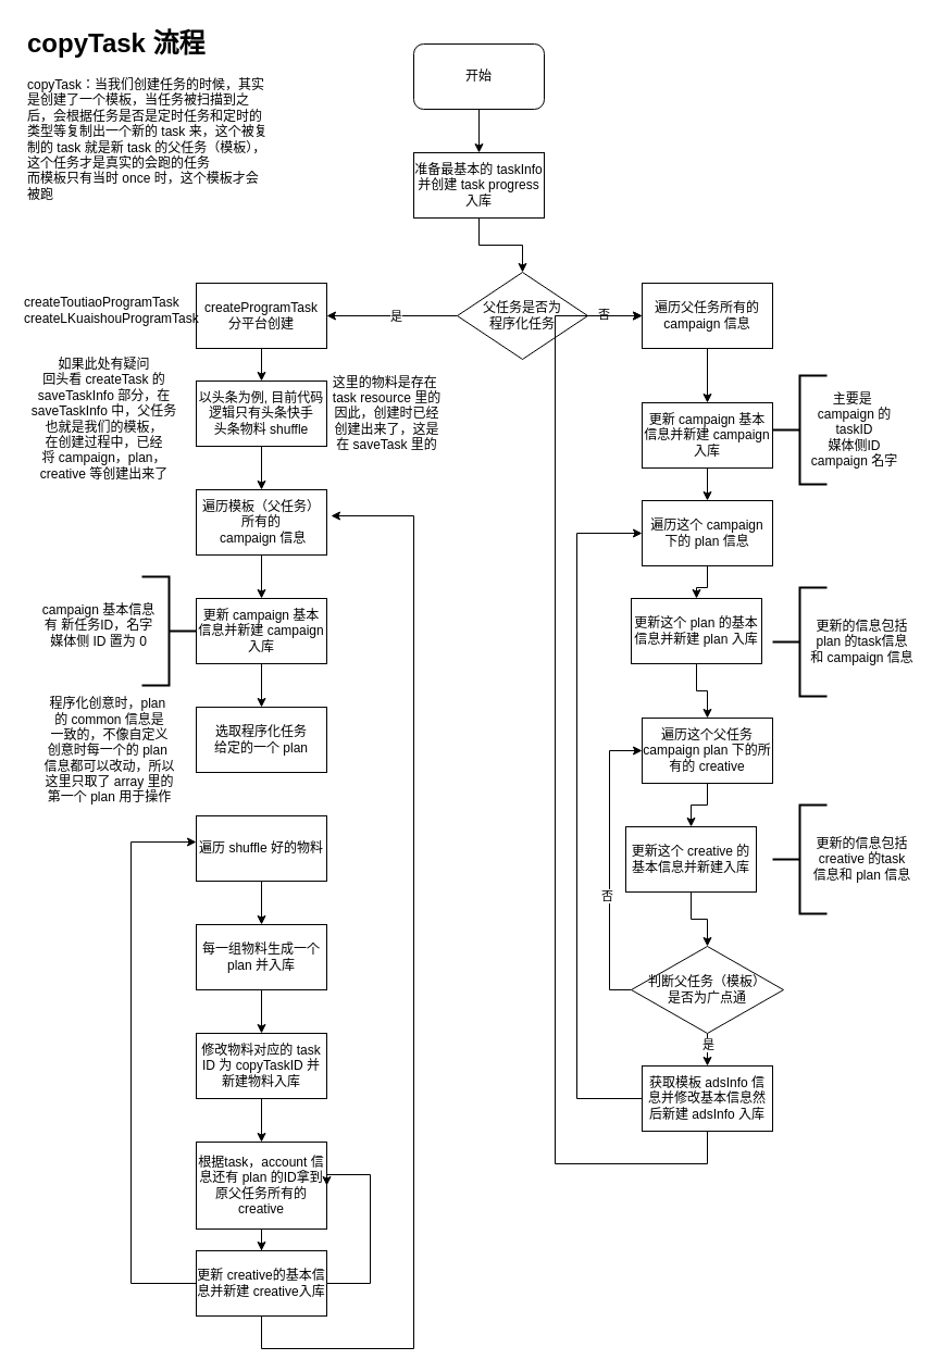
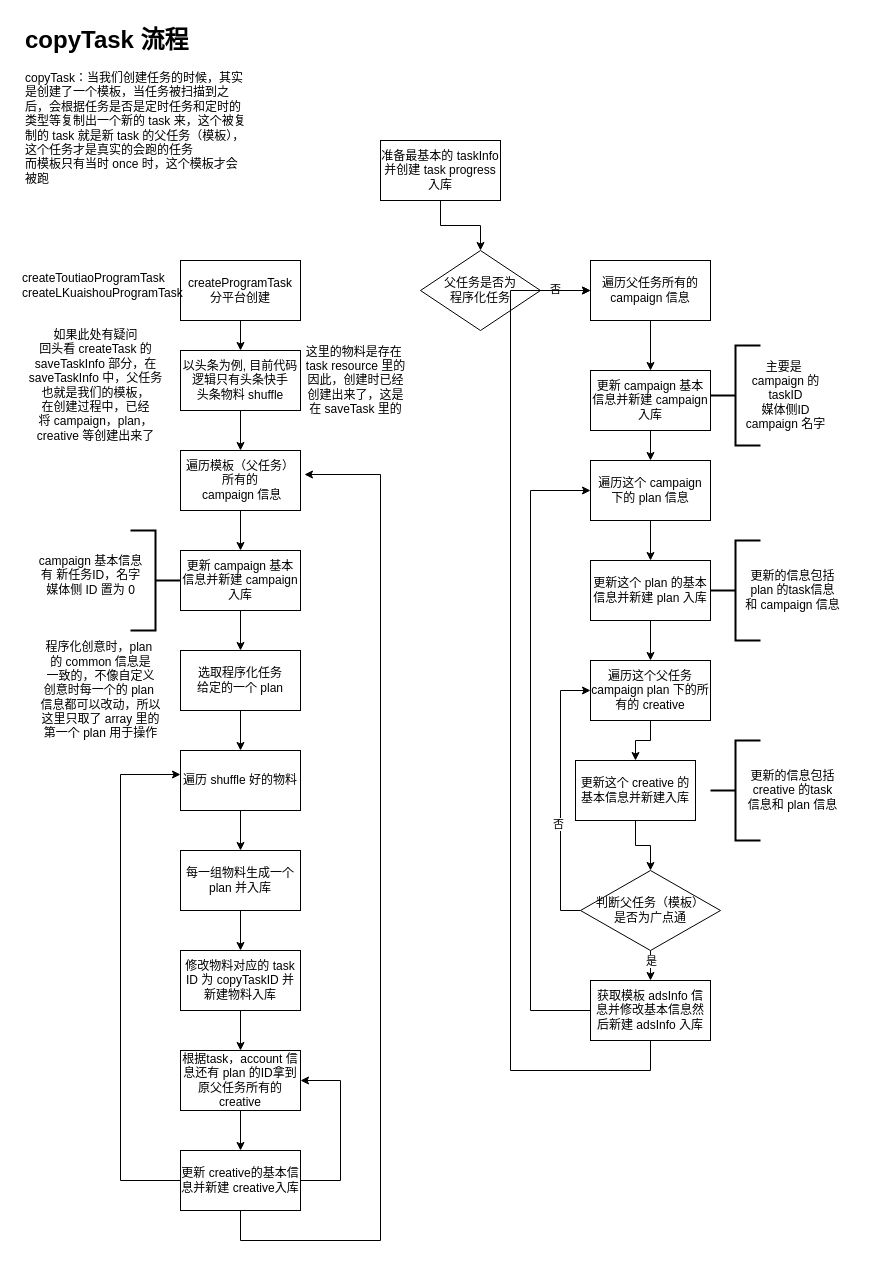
- <mxCell id="4" value="开始" style="rounded=1;whiteSpace=wrap;html=1;" vertex="1" parent="1"><mxGeometry x="380" y="40" width="120" height="60" as="geometry" /></mxCell>
- <mxCell id="3" style="edgeStyle=orthogonalEdgeStyle;rounded=0;orthogonalLoop=1;jettySize=auto;html=1;entryX=0.5;entryY=0;entryDx=0;entryDy=0;" edge="1" parent="1" source="4" target="6"><mxGeometry relative="1" as="geometry" /></mxCell>
- <mxCell id="9" value="" style="edgeStyle=orthogonalEdgeStyle;rounded=0;orthogonalLoop=1;jettySize=auto;html=1;" edge="1" parent="1" source="11" target="15"><mxGeometry relative="1" as="geometry" /></mxCell>
- <mxCell id="10" value="是" style="edgeLabel;html=1;align=center;verticalAlign=middle;resizable=0;points=[];" vertex="1" connectable="0" parent="9"><mxGeometry x="-0.05" relative="1" as="geometry"><mxPoint as="offset" /></mxGeometry></mxCell>
- <mxCell id="47" value="更新这个 plan 的基本信息并新建 plan 入库" style="whiteSpace=wrap;html=1;" vertex="1" parent="1"><mxGeometry x="580" y="550" width="120" height="60" as="geometry" /></mxCell>
+ <mxCell id="47" value="更新这个 plan 的基本信息并新建 plan 入库" style="whiteSpace=wrap;html=1;" vertex="1" parent="1"><mxGeometry x="590" y="560" width="120" height="60" as="geometry" /></mxCell>
+ <mxCell id="24" value="" style="edgeStyle=orthogonalEdgeStyle;rounded=0;orthogonalLoop=1;jettySize=auto;html=1;" edge="1" parent="1" source="25" target="27"><mxGeometry relative="1" as="geometry" /></mxCell>
- <mxCell id="33" value="根据task，account 信息还有 plan 的ID拿到原父任务所有的 creative" style="whiteSpace=wrap;html=1;rounded=0;" vertex="1" parent="1"><mxGeometry x="180" y="1050" width="120" height="80" as="geometry" /></mxCell>
+ <mxCell id="33" value="根据task，account 信息还有 plan 的ID拿到原父任务所有的 creative" style="whiteSpace=wrap;html=1;rounded=0;" vertex="1" parent="1"><mxGeometry x="180" y="1050" width="120" height="60" as="geometry" /></mxCell>
